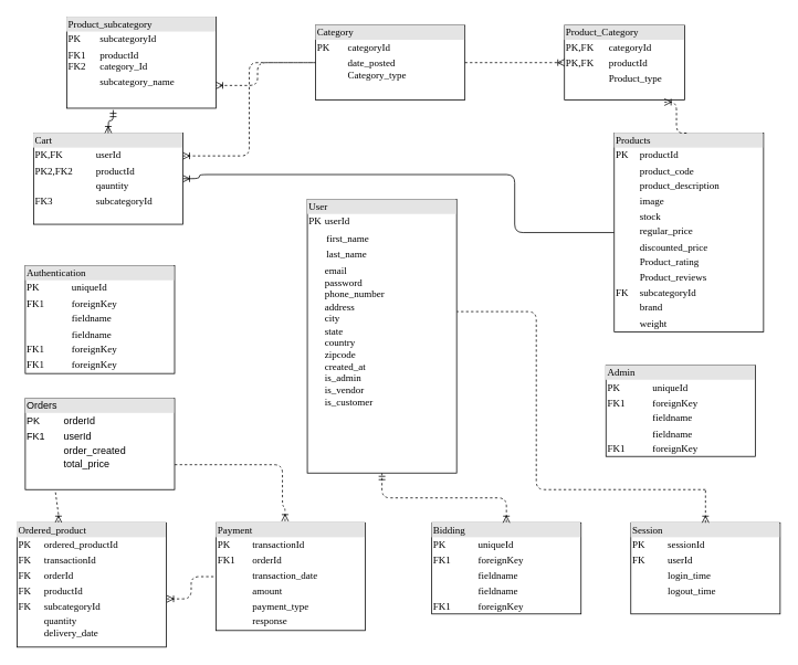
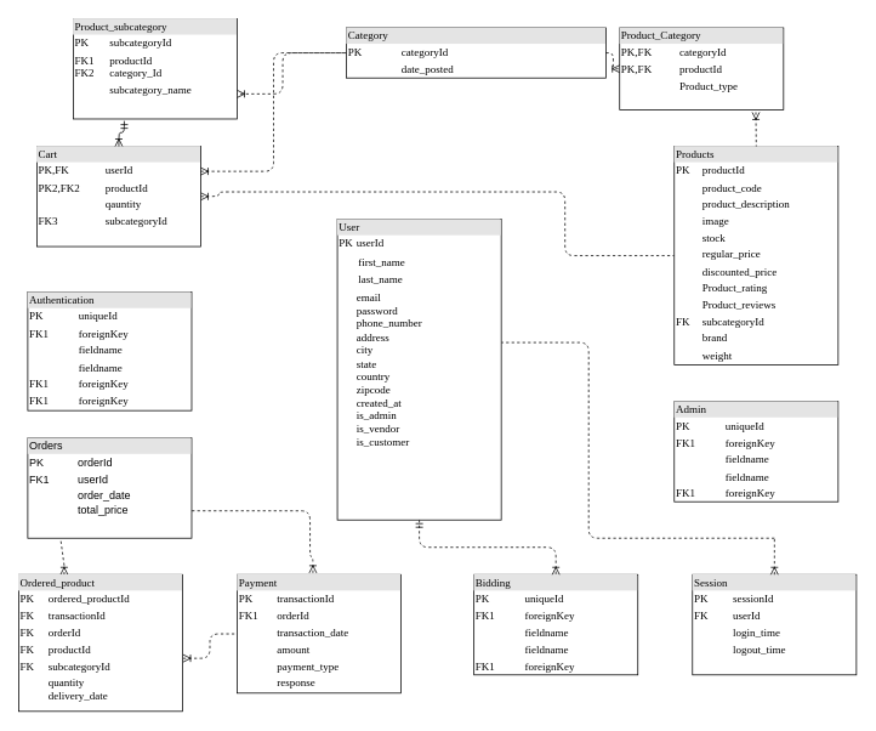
- <mxCell id="16" value="&lt;div style=&quot;box-sizing:border-box;width:100%;background:#e4e4e4;padding:2px;&quot;&gt;Category&lt;br&gt;&lt;/div&gt;&lt;table style=&quot;width:100%;font-size:1em;&quot; cellpadding=&quot;2&quot; cellspacing=&quot;0&quot;&gt;&lt;tbody&gt;&lt;tr&gt;&lt;td&gt;PK&lt;/td&gt;&lt;td&gt;categoryId&lt;br&gt;&lt;/td&gt;&lt;/tr&gt;&lt;tr&gt;&lt;td&gt;&lt;br&gt;&lt;/td&gt;&lt;td&gt;date_posted&lt;br&gt;Category_type&lt;br&gt;&lt;br&gt;&lt;br&gt;&lt;/td&gt;&lt;/tr&gt;&lt;tr&gt;&lt;td&gt;&lt;/td&gt;&lt;td&gt;fieldname&lt;/td&gt;&lt;/tr&gt;&lt;/tbody&gt;&lt;/table&gt;" style="verticalAlign=top;align=left;overflow=fill;html=1;rounded=0;shadow=0;comic=0;labelBackgroundColor=none;strokeWidth=1;fontFamily=Verdana;fontSize=12" parent="1" vertex="1"><mxGeometry x="380" y="30" width="180" height="90" as="geometry" /></mxCell>
+ <mxCell id="16" value="&lt;div style=&quot;box-sizing:border-box;width:100%;background:#e4e4e4;padding:2px;&quot;&gt;Category&lt;br&gt;&lt;/div&gt;&lt;table style=&quot;width:100%;font-size:1em;&quot; cellpadding=&quot;2&quot; cellspacing=&quot;0&quot;&gt;&lt;tbody&gt;&lt;tr&gt;&lt;td&gt;PK&lt;/td&gt;&lt;td&gt;categoryId&lt;br&gt;&lt;/td&gt;&lt;/tr&gt;&lt;tr&gt;&lt;td&gt;&lt;br&gt;&lt;/td&gt;&lt;td&gt;date_posted&lt;br&gt;Category_type&lt;br&gt;&lt;br&gt;&lt;br&gt;&lt;/td&gt;&lt;/tr&gt;&lt;tr&gt;&lt;td&gt;&lt;/td&gt;&lt;td&gt;fieldname&lt;/td&gt;&lt;/tr&gt;&lt;/tbody&gt;&lt;/table&gt;" style="verticalAlign=top;align=left;overflow=fill;html=1;rounded=0;shadow=0;comic=0;labelBackgroundColor=none;strokeWidth=1;fontFamily=Verdana;fontSize=12" parent="1" vertex="1"><mxGeometry x="380" y="30" width="285" height="55" as="geometry" /></mxCell>
- <mxCell id="9" value="&lt;div style=&quot;box-sizing:border-box;width:100%;background:#e4e4e4;padding:2px;&quot;&gt;Product_Category&lt;/div&gt;&lt;table style=&quot;width:100%;font-size:1em;&quot; cellpadding=&quot;2&quot; cellspacing=&quot;0&quot;&gt;&lt;tbody&gt;&lt;tr&gt;&lt;td&gt;PK,FK&lt;/td&gt;&lt;td&gt;categoryId&lt;/td&gt;&lt;/tr&gt;&lt;tr&gt;&lt;td&gt;PK,FK&lt;/td&gt;&lt;td&gt;productId&lt;/td&gt;&lt;/tr&gt;&lt;tr&gt;&lt;td&gt;&lt;/td&gt;&lt;td&gt;Product_type&lt;/td&gt;&lt;/tr&gt;&lt;/tbody&gt;&lt;/table&gt;" style="verticalAlign=top;align=left;overflow=fill;html=1;rounded=0;shadow=0;comic=0;labelBackgroundColor=none;strokeWidth=1;fontFamily=Verdana;fontSize=12" parent="1" vertex="1"><mxGeometry x="680" y="30" width="145" height="90" as="geometry" /></mxCell>
+ <mxCell id="9" value="&lt;div style=&quot;box-sizing:border-box;width:100%;background:#e4e4e4;padding:2px;&quot;&gt;Product_Category&lt;/div&gt;&lt;table style=&quot;width:100%;font-size:1em;&quot; cellpadding=&quot;2&quot; cellspacing=&quot;0&quot;&gt;&lt;tbody&gt;&lt;tr&gt;&lt;td&gt;PK,FK&lt;/td&gt;&lt;td&gt;categoryId&lt;/td&gt;&lt;/tr&gt;&lt;tr&gt;&lt;td&gt;PK,FK&lt;/td&gt;&lt;td&gt;productId&lt;/td&gt;&lt;/tr&gt;&lt;tr&gt;&lt;td&gt;&lt;/td&gt;&lt;td&gt;Product_type&lt;/td&gt;&lt;/tr&gt;&lt;/tbody&gt;&lt;/table&gt;" style="verticalAlign=top;align=left;overflow=fill;html=1;rounded=0;shadow=0;comic=0;labelBackgroundColor=none;strokeWidth=1;fontFamily=Verdana;fontSize=12" parent="1" vertex="1"><mxGeometry x="680" y="30" width="180" height="90" as="geometry" /></mxCell>
- <mxCell id="3" style="edgeStyle=orthogonalEdgeStyle;html=1;dashed=0;labelBackgroundColor=none;startArrow=ERoneToMany;endArrow=none;fontFamily=Verdana;fontSize=12;align=left;entryX=0;entryY=0.5;exitX=1;exitY=0.5;exitDx=0;exitDy=0;startFill=0;endFill=0;" parent="1" source="7" target="14" edge="1"><mxGeometry relative="1" as="geometry"><Array as="points"><mxPoint x="240" y="215" /><mxPoint x="240" y="210" /><mxPoint x="620" y="210" /><mxPoint x="620" y="280" /></Array><mxPoint x="600" y="230" as="sourcePoint" /></mxGeometry></mxCell>
+ <mxCell id="3" style="edgeStyle=orthogonalEdgeStyle;html=1;dashed=1;labelBackgroundColor=none;startArrow=ERoneToMany;endArrow=none;fontFamily=Verdana;fontSize=12;align=left;entryX=0;entryY=0.5;exitX=1;exitY=0.5;exitDx=0;exitDy=0;startFill=0;endFill=0;" parent="1" source="7" target="14" edge="1"><mxGeometry relative="1" as="geometry"><Array as="points"><mxPoint x="240" y="215" /><mxPoint x="240" y="210" /><mxPoint x="620" y="210" /><mxPoint x="620" y="280" /></Array><mxPoint x="600" y="230" as="sourcePoint" /></mxGeometry></mxCell>
- <mxCell id="26" value="&lt;div style=&quot;box-sizing: border-box ; width: 100% ; background: #e4e4e4 ; padding: 2px&quot;&gt;Admin&lt;/div&gt;&lt;table style=&quot;width: 100% ; font-size: 1em&quot; cellpadding=&quot;2&quot; cellspacing=&quot;0&quot;&gt;&lt;tbody&gt;&lt;tr&gt;&lt;td&gt;PK&lt;/td&gt;&lt;td&gt;uniqueId&lt;/td&gt;&lt;/tr&gt;&lt;tr&gt;&lt;td&gt;FK1&lt;/td&gt;&lt;td&gt;foreignKey&lt;/td&gt;&lt;/tr&gt;&lt;tr&gt;&lt;td&gt;&lt;/td&gt;&lt;td&gt;fieldname&lt;/td&gt;&lt;/tr&gt;&lt;tr&gt;&lt;td&gt;&lt;br&gt;&lt;/td&gt;&lt;td&gt;fieldname&lt;br&gt;&lt;/td&gt;&lt;/tr&gt;&lt;tr&gt;&lt;td&gt;FK1&lt;br&gt;&lt;/td&gt;&lt;td&gt;foreignKey&lt;br&gt;&lt;/td&gt;&lt;/tr&gt;&lt;/tbody&gt;&lt;/table&gt;" style="verticalAlign=top;align=left;overflow=fill;html=1;rounded=0;shadow=0;comic=0;labelBackgroundColor=none;strokeWidth=1;fontFamily=Verdana;fontSize=12" vertex="1" parent="1"><mxGeometry x="730" y="440" width="180" height="110" as="geometry" /></mxCell>
+ <mxCell id="26" value="&lt;div style=&quot;box-sizing: border-box ; width: 100% ; background: #e4e4e4 ; padding: 2px&quot;&gt;Admin&lt;/div&gt;&lt;table style=&quot;width: 100% ; font-size: 1em&quot; cellpadding=&quot;2&quot; cellspacing=&quot;0&quot;&gt;&lt;tbody&gt;&lt;tr&gt;&lt;td&gt;PK&lt;/td&gt;&lt;td&gt;uniqueId&lt;/td&gt;&lt;/tr&gt;&lt;tr&gt;&lt;td&gt;FK1&lt;/td&gt;&lt;td&gt;foreignKey&lt;/td&gt;&lt;/tr&gt;&lt;tr&gt;&lt;td&gt;&lt;/td&gt;&lt;td&gt;fieldname&lt;/td&gt;&lt;/tr&gt;&lt;tr&gt;&lt;td&gt;&lt;br&gt;&lt;/td&gt;&lt;td&gt;fieldname&lt;br&gt;&lt;/td&gt;&lt;/tr&gt;&lt;tr&gt;&lt;td&gt;FK1&lt;br&gt;&lt;/td&gt;&lt;td&gt;foreignKey&lt;br&gt;&lt;/td&gt;&lt;/tr&gt;&lt;/tbody&gt;&lt;/table&gt;" style="verticalAlign=top;align=left;overflow=fill;html=1;rounded=0;shadow=0;comic=0;labelBackgroundColor=none;strokeWidth=1;fontFamily=Verdana;fontSize=12" vertex="1" parent="1"><mxGeometry x="740" y="440" width="180" height="110" as="geometry" /></mxCell>
- <mxCell id="18" value="&lt;div style=&quot;box-sizing:border-box;width:100%;background:#e4e4e4;padding:2px;&quot;&gt;Orders&lt;/div&gt;&lt;table style=&quot;width:100%;font-size:1em;&quot; cellpadding=&quot;2&quot; cellspacing=&quot;0&quot;&gt;&lt;tbody&gt;&lt;tr&gt;&lt;td&gt;PK&lt;/td&gt;&lt;td&gt;orderId&lt;/td&gt;&lt;/tr&gt;&lt;tr&gt;&lt;td&gt;FK1&lt;/td&gt;&lt;td&gt;userId&lt;/td&gt;&lt;/tr&gt;&lt;tr&gt;&lt;td&gt;&lt;/td&gt;&lt;td&gt;order_created&lt;br&gt;total_price&lt;br&gt;&lt;br&gt;&lt;/td&gt;&lt;/tr&gt;&lt;/tbody&gt;&lt;/table&gt;" style="verticalAlign=top;align=left;overflow=fill;html=1;" vertex="1" parent="1"><mxGeometry x="30" y="480" width="180" height="110" as="geometry" /></mxCell>
+ <mxCell id="18" value="&lt;div style=&quot;box-sizing:border-box;width:100%;background:#e4e4e4;padding:2px;&quot;&gt;Orders&lt;/div&gt;&lt;table style=&quot;width:100%;font-size:1em;&quot; cellpadding=&quot;2&quot; cellspacing=&quot;0&quot;&gt;&lt;tbody&gt;&lt;tr&gt;&lt;td&gt;PK&lt;/td&gt;&lt;td&gt;orderId&lt;/td&gt;&lt;/tr&gt;&lt;tr&gt;&lt;td&gt;FK1&lt;/td&gt;&lt;td&gt;userId&lt;/td&gt;&lt;/tr&gt;&lt;tr&gt;&lt;td&gt;&lt;/td&gt;&lt;td&gt;order_date&lt;br&gt;total_price&lt;br&gt;&lt;br&gt;&lt;/td&gt;&lt;/tr&gt;&lt;/tbody&gt;&lt;/table&gt;" style="verticalAlign=top;align=left;overflow=fill;html=1;" vertex="1" parent="1"><mxGeometry x="30" y="480" width="180" height="110" as="geometry" /></mxCell>
